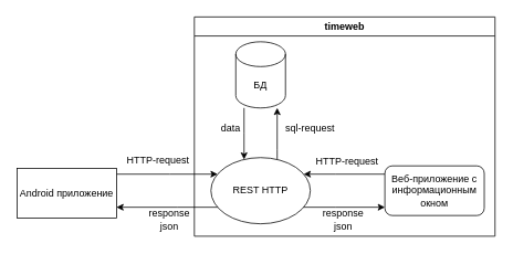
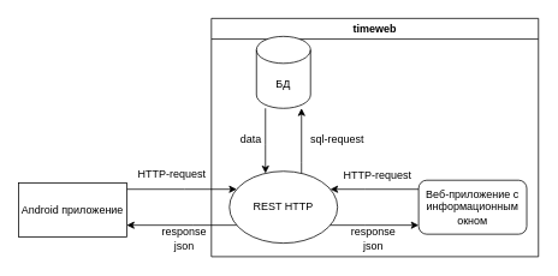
- <mxCell id="6" value="БД" style="shape=cylinder3;whiteSpace=wrap;html=1;boundedLbl=1;backgroundOutline=1;size=15;" vertex="1" parent="4"><mxGeometry x="50" y="30" width="60" height="80" as="geometry" /></mxCell>
+ <mxCell id="6" value="БД" style="shape=cylinder3;whiteSpace=wrap;html=1;boundedLbl=1;backgroundOutline=1;size=15;" vertex="1" parent="4"><mxGeometry x="50" y="20" width="60" height="80" as="geometry" /></mxCell>
